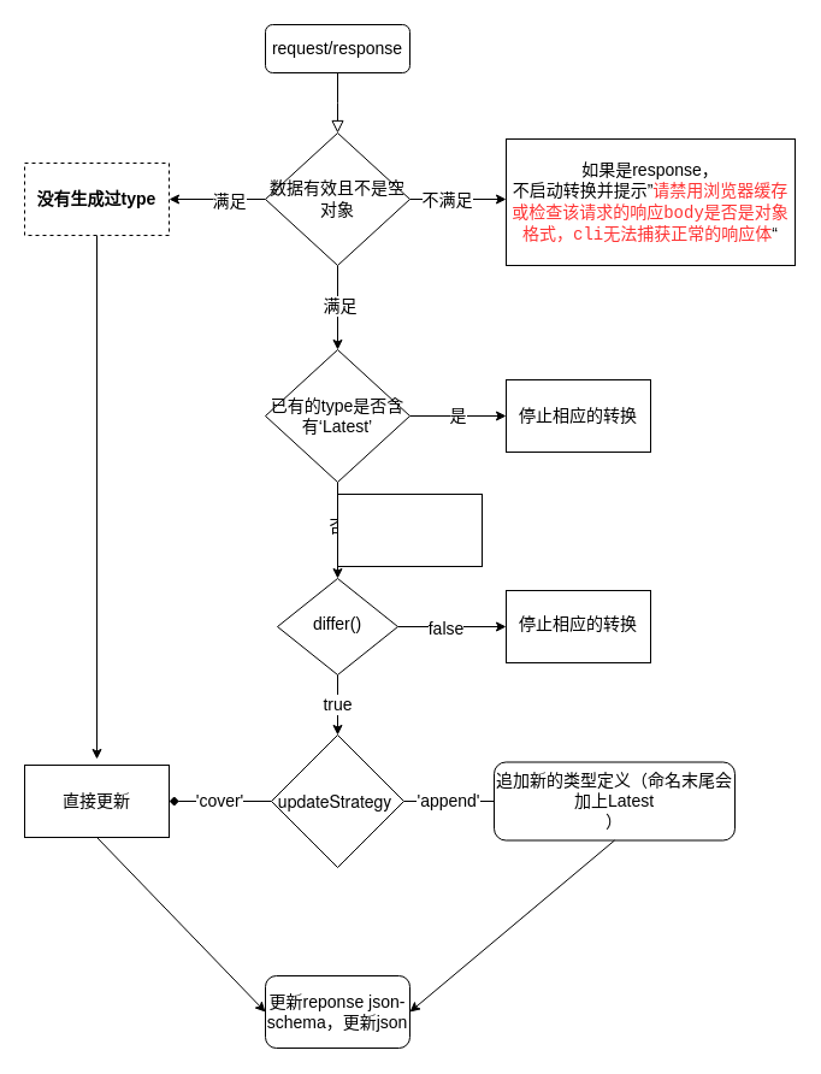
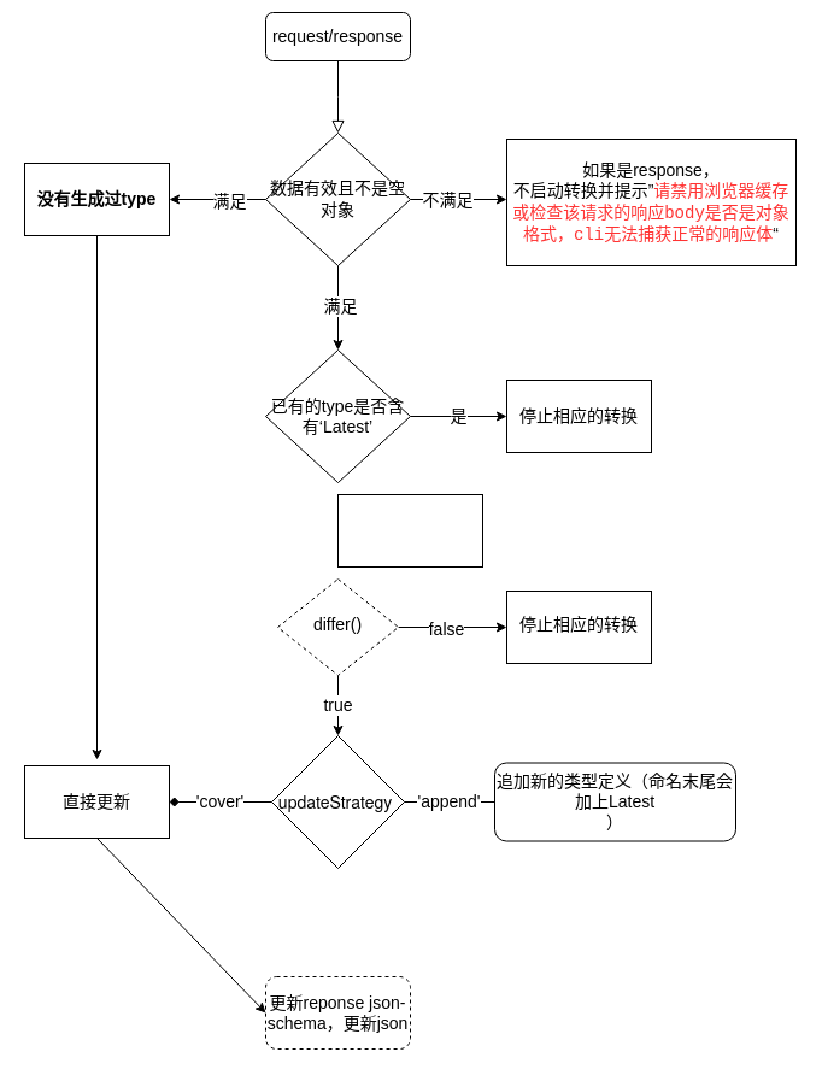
- <mxCell id="3" value="request/response" style="rounded=1;whiteSpace=wrap;html=1;fontSize=14;glass=0;strokeWidth=1;shadow=0;" parent="1" vertex="1"><mxGeometry x="220" y="20" width="120" height="40" as="geometry" /></mxCell>
+ <mxCell id="3" value="request/response" style="rounded=1;whiteSpace=wrap;html=1;fontSize=14;glass=0;strokeWidth=1;shadow=0;" parent="1" vertex="1"><mxGeometry x="220" y="10" width="120" height="40" as="geometry" /></mxCell>
- <mxCell id="28" value="没有生成过type" style="whiteSpace=wrap;html=1;fontSize=14;fontStyle=1;dashed=1;" parent="1" vertex="1"><mxGeometry x="20" y="135" width="120" height="60" as="geometry" /></mxCell>
+ <mxCell id="28" value="没有生成过type" style="whiteSpace=wrap;html=1;fontSize=14;fontStyle=1;" parent="1" vertex="1"><mxGeometry x="20" y="135" width="120" height="60" as="geometry" /></mxCell>
- <mxCell id="22" value="" style="edgeStyle=orthogonalEdgeStyle;rounded=0;orthogonalLoop=1;jettySize=auto;html=1;fontSize=14;" parent="1" source="24" target="7" edge="1"><mxGeometry relative="1" as="geometry" /></mxCell>
- <mxCell id="23" value="否" style="edgeLabel;html=1;align=center;verticalAlign=middle;resizable=0;points=[];fontSize=14;" parent="22" vertex="1" connectable="0"><mxGeometry x="-0.1" y="-1" relative="1" as="geometry"><mxPoint as="offset" /></mxGeometry></mxCell>
- <mxCell id="7" value="differ()" style="rhombus;whiteSpace=wrap;html=1;shadow=0;fontFamily=Helvetica;fontSize=14;align=center;strokeWidth=1;spacing=6;spacingTop=-4;" parent="1" vertex="1"><mxGeometry x="230" y="480" width="100" height="80" as="geometry" /></mxCell>
+ <mxCell id="7" value="differ()" style="rhombus;whiteSpace=wrap;html=1;shadow=0;fontFamily=Helvetica;fontSize=14;align=center;strokeWidth=1;spacing=6;spacingTop=-4;dashed=1;" parent="1" vertex="1"><mxGeometry x="230" y="480" width="100" height="80" as="geometry" /></mxCell>
- <mxCell id="32" value="" style="endArrow=classic;html=1;fontSize=14;entryX=1;entryY=0.5;entryDx=0;entryDy=0;exitX=0.5;exitY=1;exitDx=0;exitDy=0;" parent="1" source="12" target="13" edge="1"><mxGeometry width="50" height="50" relative="1" as="geometry"><mxPoint x="470" y="800" as="sourcePoint" /><mxPoint x="520" y="750" as="targetPoint" /></mxGeometry></mxCell>
- <mxCell id="13" value="更新reponse json-schema，更新json" style="whiteSpace=wrap;html=1;rounded=1;fontSize=14;" parent="1" vertex="1"><mxGeometry x="220" y="810" width="120" height="60" as="geometry" /></mxCell>
+ <mxCell id="13" value="更新reponse json-schema，更新json" style="whiteSpace=wrap;html=1;rounded=1;fontSize=14;dashed=1;" parent="1" vertex="1"><mxGeometry x="220" y="810" width="120" height="60" as="geometry" /></mxCell>
